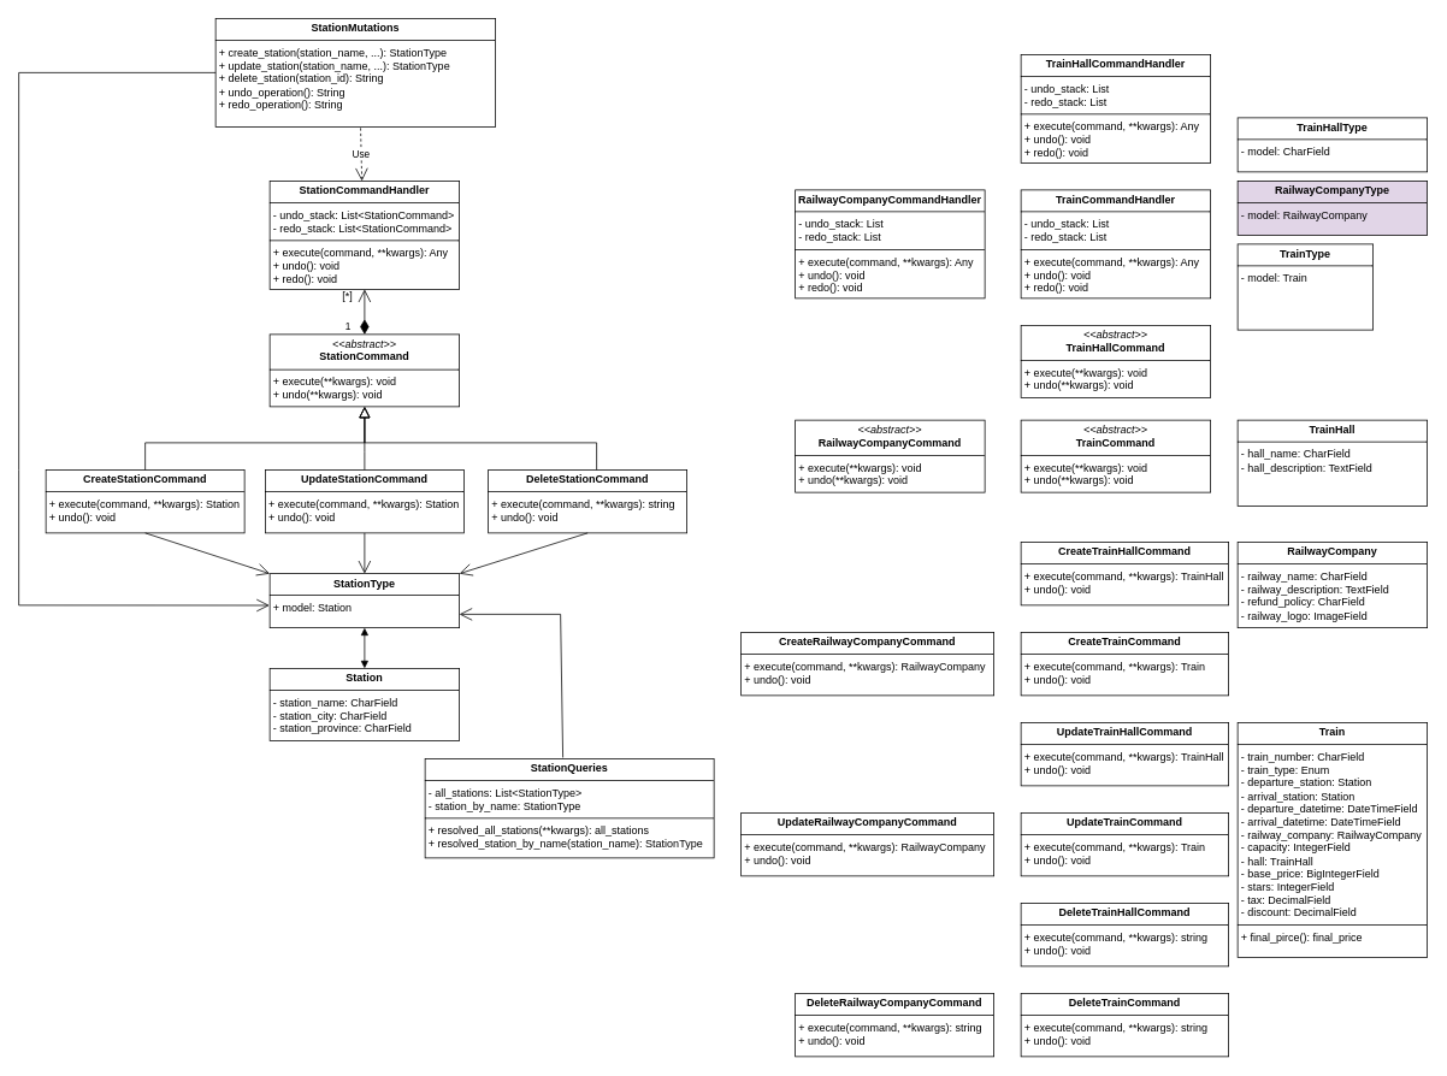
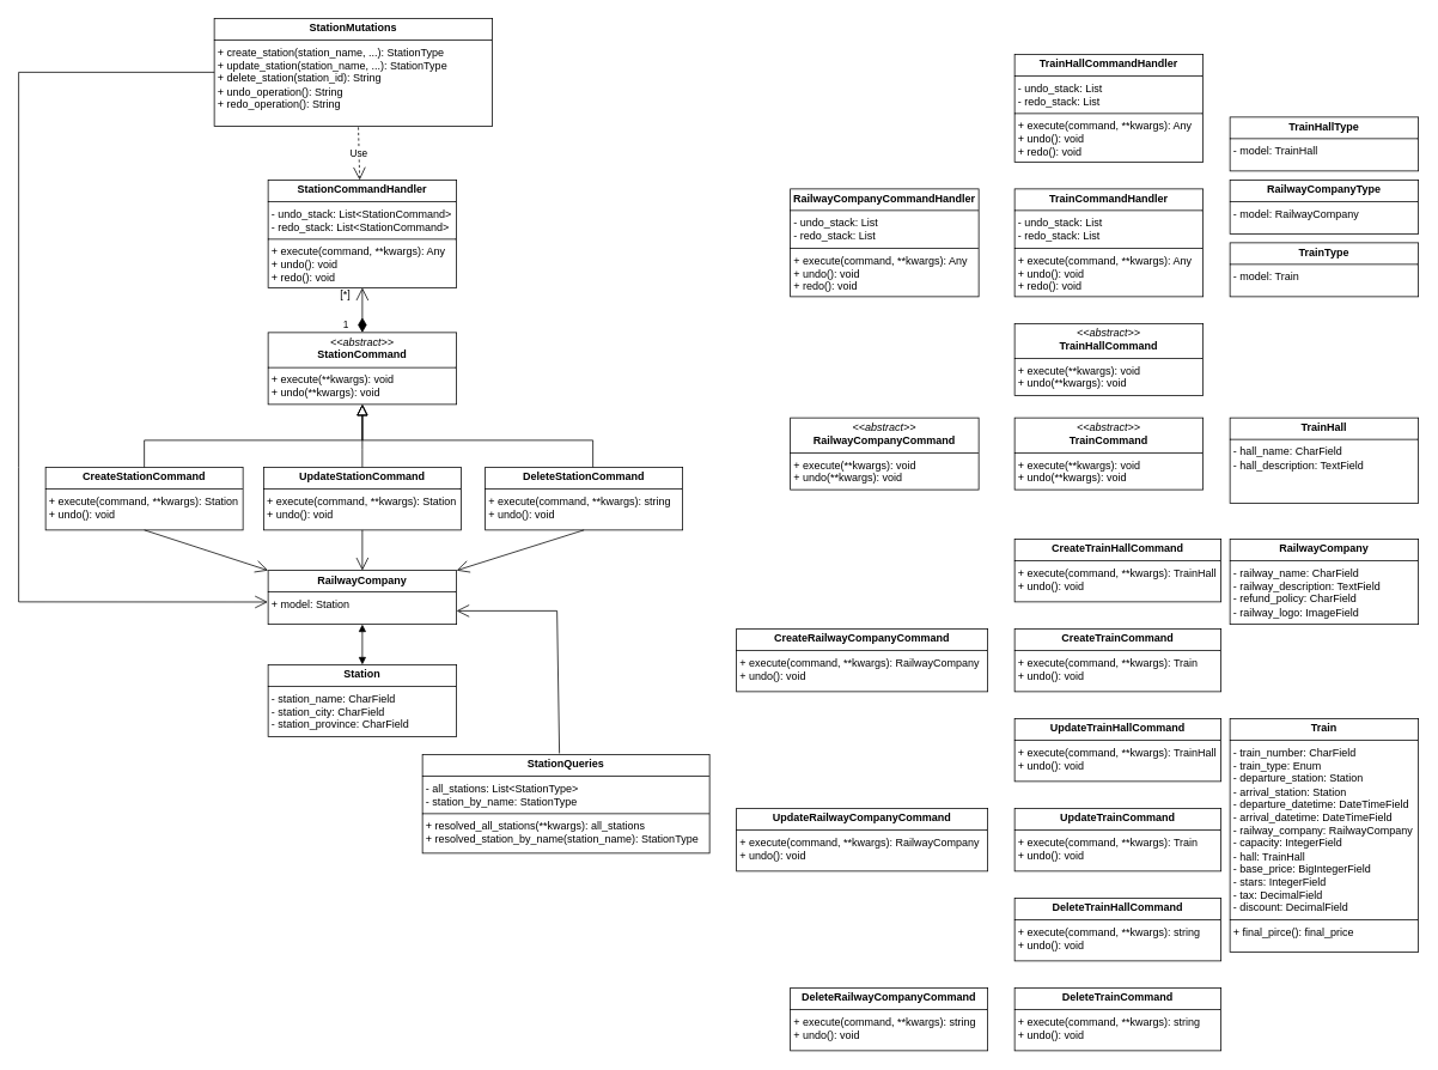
- <mxCell id="23" value="&lt;p style=&quot;margin:0px;margin-top:4px;text-align:center;&quot;&gt;&lt;b&gt;TrainHallType&lt;/b&gt;&lt;/p&gt;&lt;hr size=&quot;1&quot; style=&quot;border-style:solid;&quot;&gt;&lt;p style=&quot;margin:0px;margin-left:4px;&quot;&gt;- model: CharField&lt;/p&gt;" style="verticalAlign=top;align=left;overflow=fill;html=1;whiteSpace=wrap;" parent="1" vertex="1"><mxGeometry x="1370" y="130" width="210" height="60" as="geometry" /></mxCell>
+ <mxCell id="23" value="&lt;p style=&quot;margin:0px;margin-top:4px;text-align:center;&quot;&gt;&lt;b&gt;TrainHallType&lt;/b&gt;&lt;/p&gt;&lt;hr size=&quot;1&quot; style=&quot;border-style:solid;&quot;&gt;&lt;p style=&quot;margin:0px;margin-left:4px;&quot;&gt;- model: TrainHall&lt;/p&gt;" style="verticalAlign=top;align=left;overflow=fill;html=1;whiteSpace=wrap;" parent="1" vertex="1"><mxGeometry x="1370" y="130" width="210" height="60" as="geometry" /></mxCell>
- <mxCell id="25" value="&lt;p style=&quot;margin:0px;margin-top:4px;text-align:center;&quot;&gt;&lt;b&gt;RailwayCompanyType&lt;/b&gt;&lt;/p&gt;&lt;hr size=&quot;1&quot; style=&quot;border-style:solid;&quot;&gt;&lt;p style=&quot;margin:0px;margin-left:4px;&quot;&gt;-&amp;nbsp;&lt;span style=&quot;background-color: initial;&quot;&gt;model: RailwayCompany&lt;/span&gt;&lt;/p&gt;" style="verticalAlign=top;align=left;overflow=fill;html=1;whiteSpace=wrap;fillColor=#e1d5e7;" parent="1" vertex="1"><mxGeometry x="1370" y="200" width="210" height="60" as="geometry" /></mxCell>
+ <mxCell id="25" value="&lt;p style=&quot;margin:0px;margin-top:4px;text-align:center;&quot;&gt;&lt;b&gt;RailwayCompanyType&lt;/b&gt;&lt;/p&gt;&lt;hr size=&quot;1&quot; style=&quot;border-style:solid;&quot;&gt;&lt;p style=&quot;margin:0px;margin-left:4px;&quot;&gt;-&amp;nbsp;&lt;span style=&quot;background-color: initial;&quot;&gt;model: RailwayCompany&lt;/span&gt;&lt;/p&gt;" style="verticalAlign=top;align=left;overflow=fill;html=1;whiteSpace=wrap;" parent="1" vertex="1"><mxGeometry x="1370" y="200" width="210" height="60" as="geometry" /></mxCell>
- <mxCell id="24" value="&lt;p style=&quot;margin:0px;margin-top:4px;text-align:center;&quot;&gt;&lt;b&gt;TrainType&lt;/b&gt;&lt;/p&gt;&lt;hr size=&quot;1&quot; style=&quot;border-style:solid;&quot;&gt;&lt;p style=&quot;margin:0px;margin-left:4px;&quot;&gt;-&amp;nbsp;&lt;span style=&quot;background-color: initial;&quot;&gt;model: Train&lt;/span&gt;&lt;/p&gt;" style="verticalAlign=top;align=left;overflow=fill;html=1;whiteSpace=wrap;" parent="1" vertex="1"><mxGeometry x="1370" y="270" width="150" height="95" as="geometry" /></mxCell>
+ <mxCell id="24" value="&lt;p style=&quot;margin:0px;margin-top:4px;text-align:center;&quot;&gt;&lt;b&gt;TrainType&lt;/b&gt;&lt;/p&gt;&lt;hr size=&quot;1&quot; style=&quot;border-style:solid;&quot;&gt;&lt;p style=&quot;margin:0px;margin-left:4px;&quot;&gt;-&amp;nbsp;&lt;span style=&quot;background-color: initial;&quot;&gt;model: Train&lt;/span&gt;&lt;/p&gt;" style="verticalAlign=top;align=left;overflow=fill;html=1;whiteSpace=wrap;" parent="1" vertex="1"><mxGeometry x="1370" y="270" width="210" height="60" as="geometry" /></mxCell>
- <mxCell id="22" value="&lt;p style=&quot;margin:0px;margin-top:4px;text-align:center;&quot;&gt;&lt;b&gt;StationType&lt;/b&gt;&lt;/p&gt;&lt;hr size=&quot;1&quot; style=&quot;border-style:solid;&quot;&gt;&lt;p style=&quot;margin:0px;margin-left:4px;&quot;&gt;+&amp;nbsp;&lt;span style=&quot;background-color: initial;&quot;&gt;model: Station&lt;/span&gt;&lt;/p&gt;" style="verticalAlign=top;align=left;overflow=fill;html=1;whiteSpace=wrap;" parent="1" vertex="1"><mxGeometry x="298" y="635" width="210" height="60" as="geometry" /></mxCell>
+ <mxCell id="22" value="&lt;p style=&quot;margin:0px;margin-top:4px;text-align:center;&quot;&gt;&lt;b&gt;RailwayCompany&lt;/b&gt;&lt;/p&gt;&lt;hr size=&quot;1&quot; style=&quot;border-style:solid;&quot;&gt;&lt;p style=&quot;margin:0px;margin-left:4px;&quot;&gt;+&amp;nbsp;&lt;span style=&quot;background-color: initial;&quot;&gt;model: Station&lt;/span&gt;&lt;/p&gt;" style="verticalAlign=top;align=left;overflow=fill;html=1;whiteSpace=wrap;" parent="1" vertex="1"><mxGeometry x="298" y="635" width="210" height="60" as="geometry" /></mxCell>
